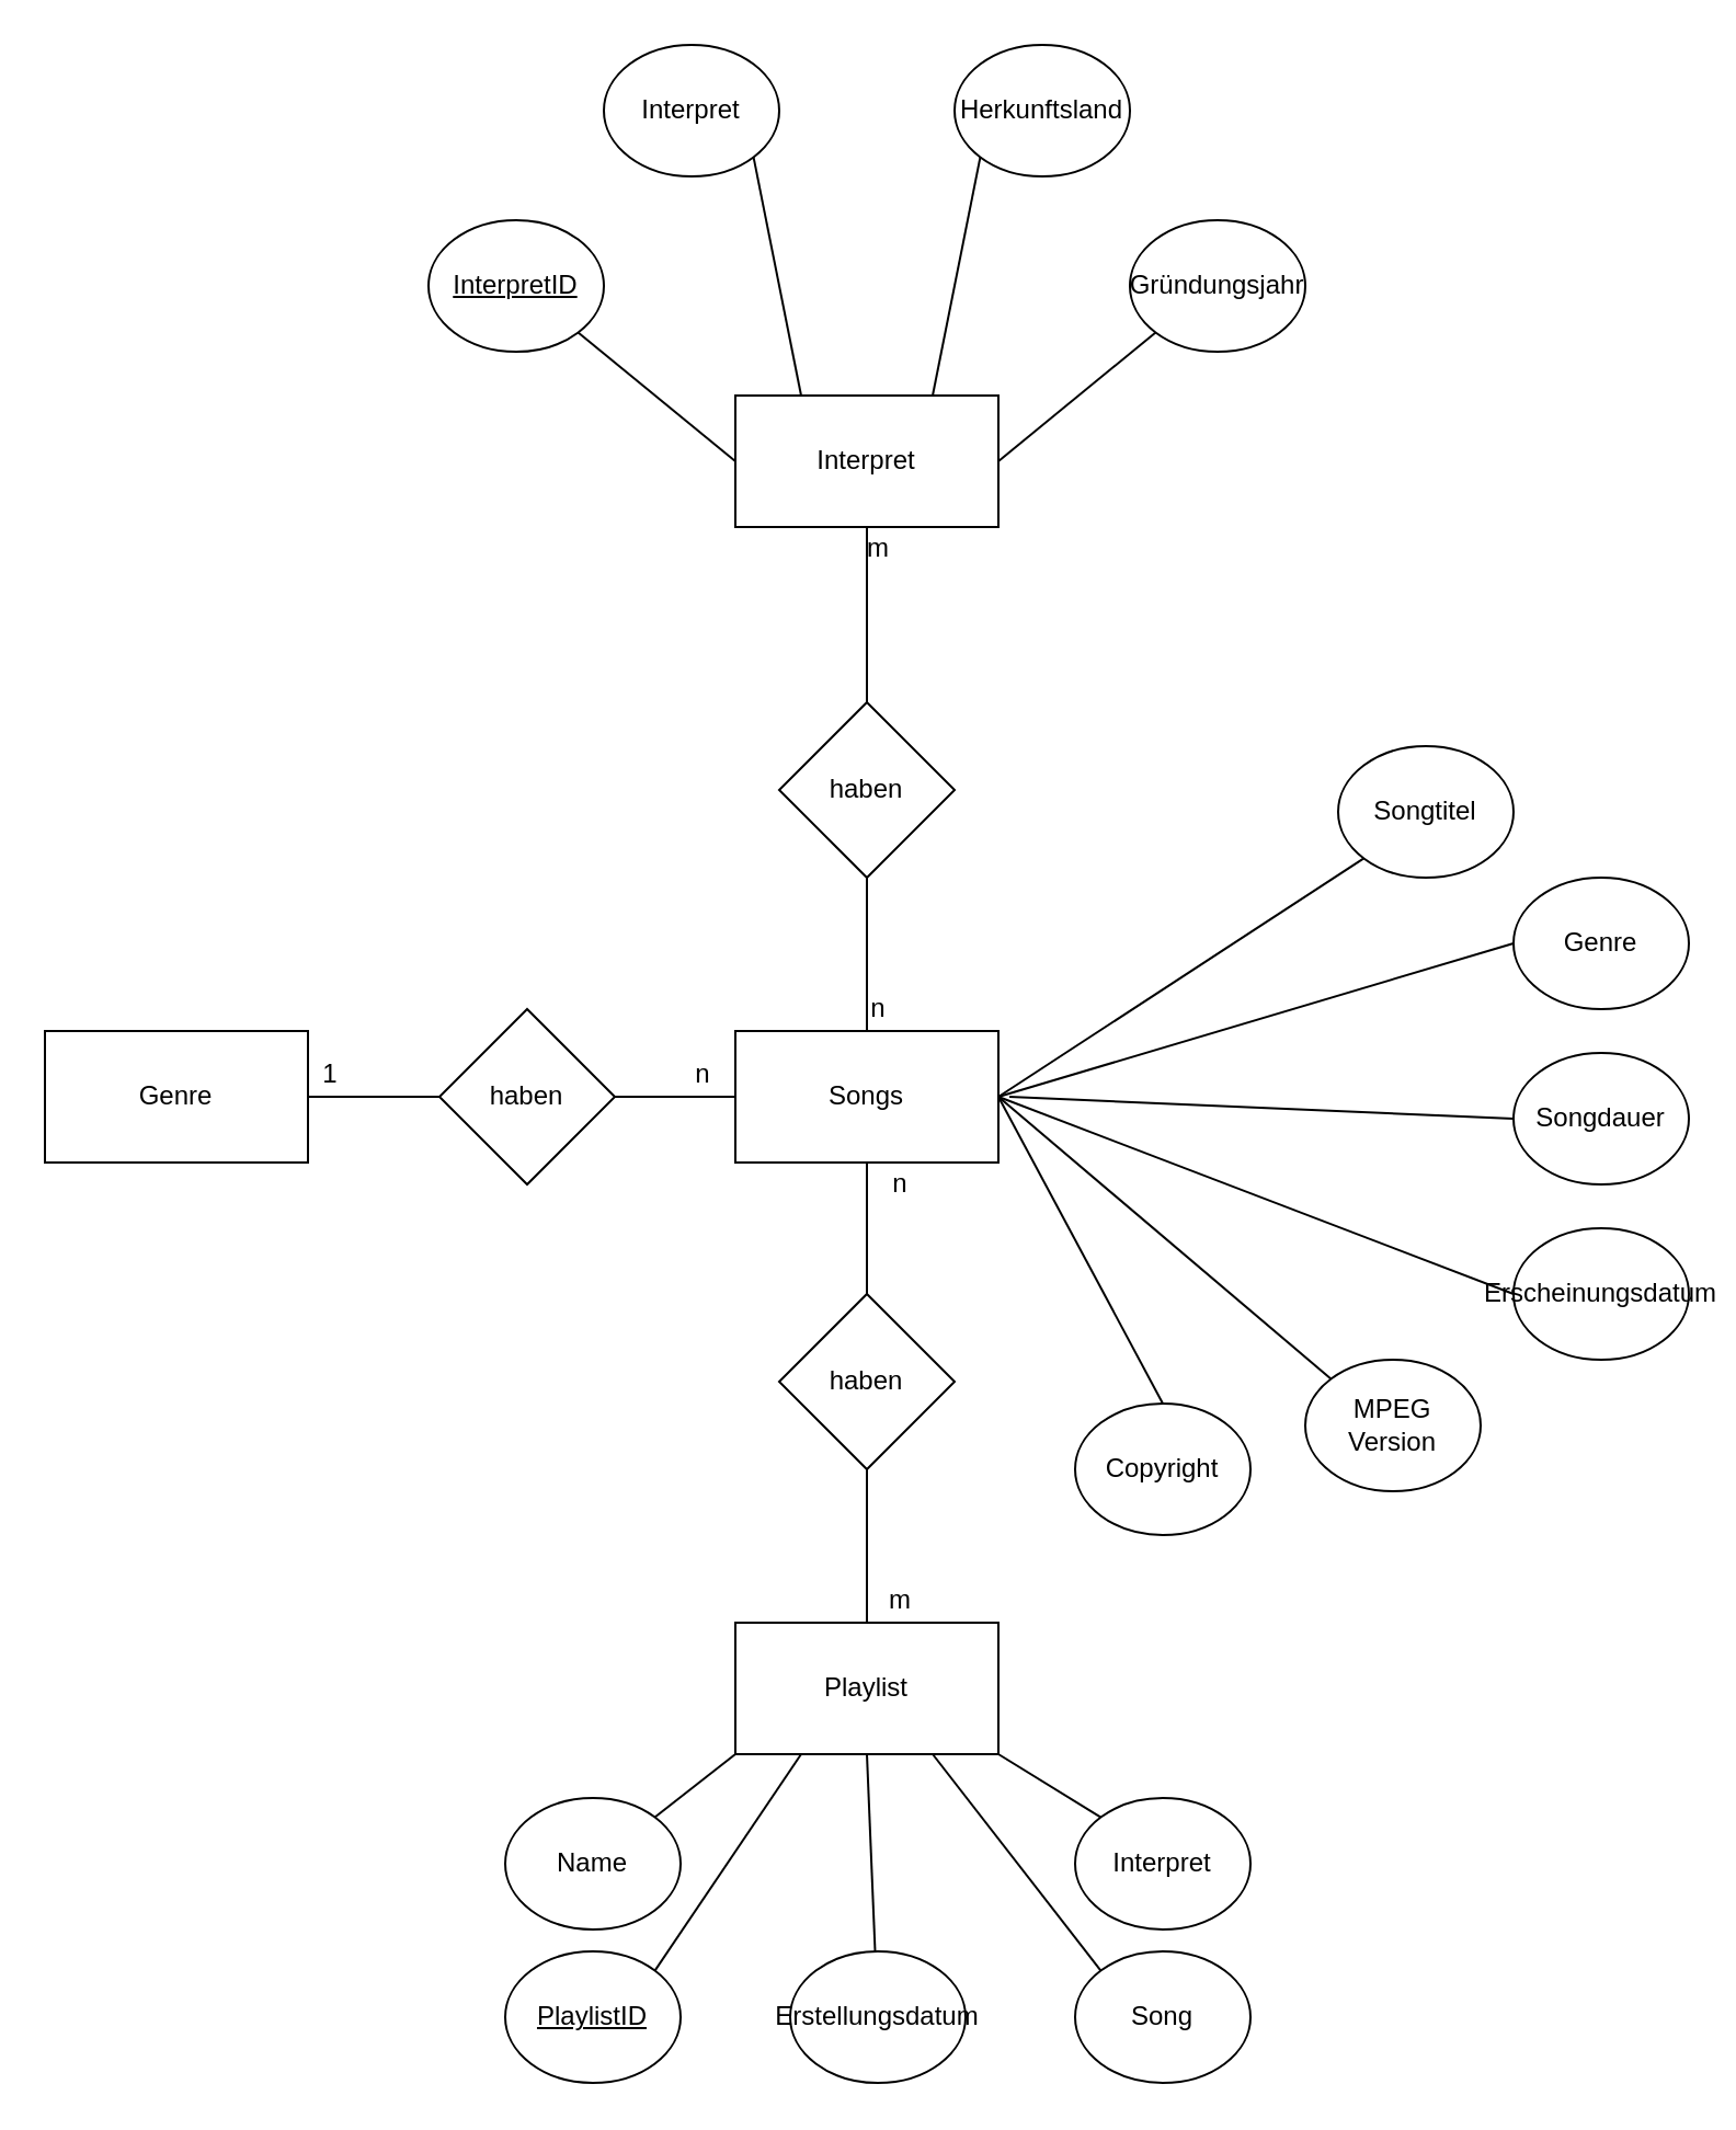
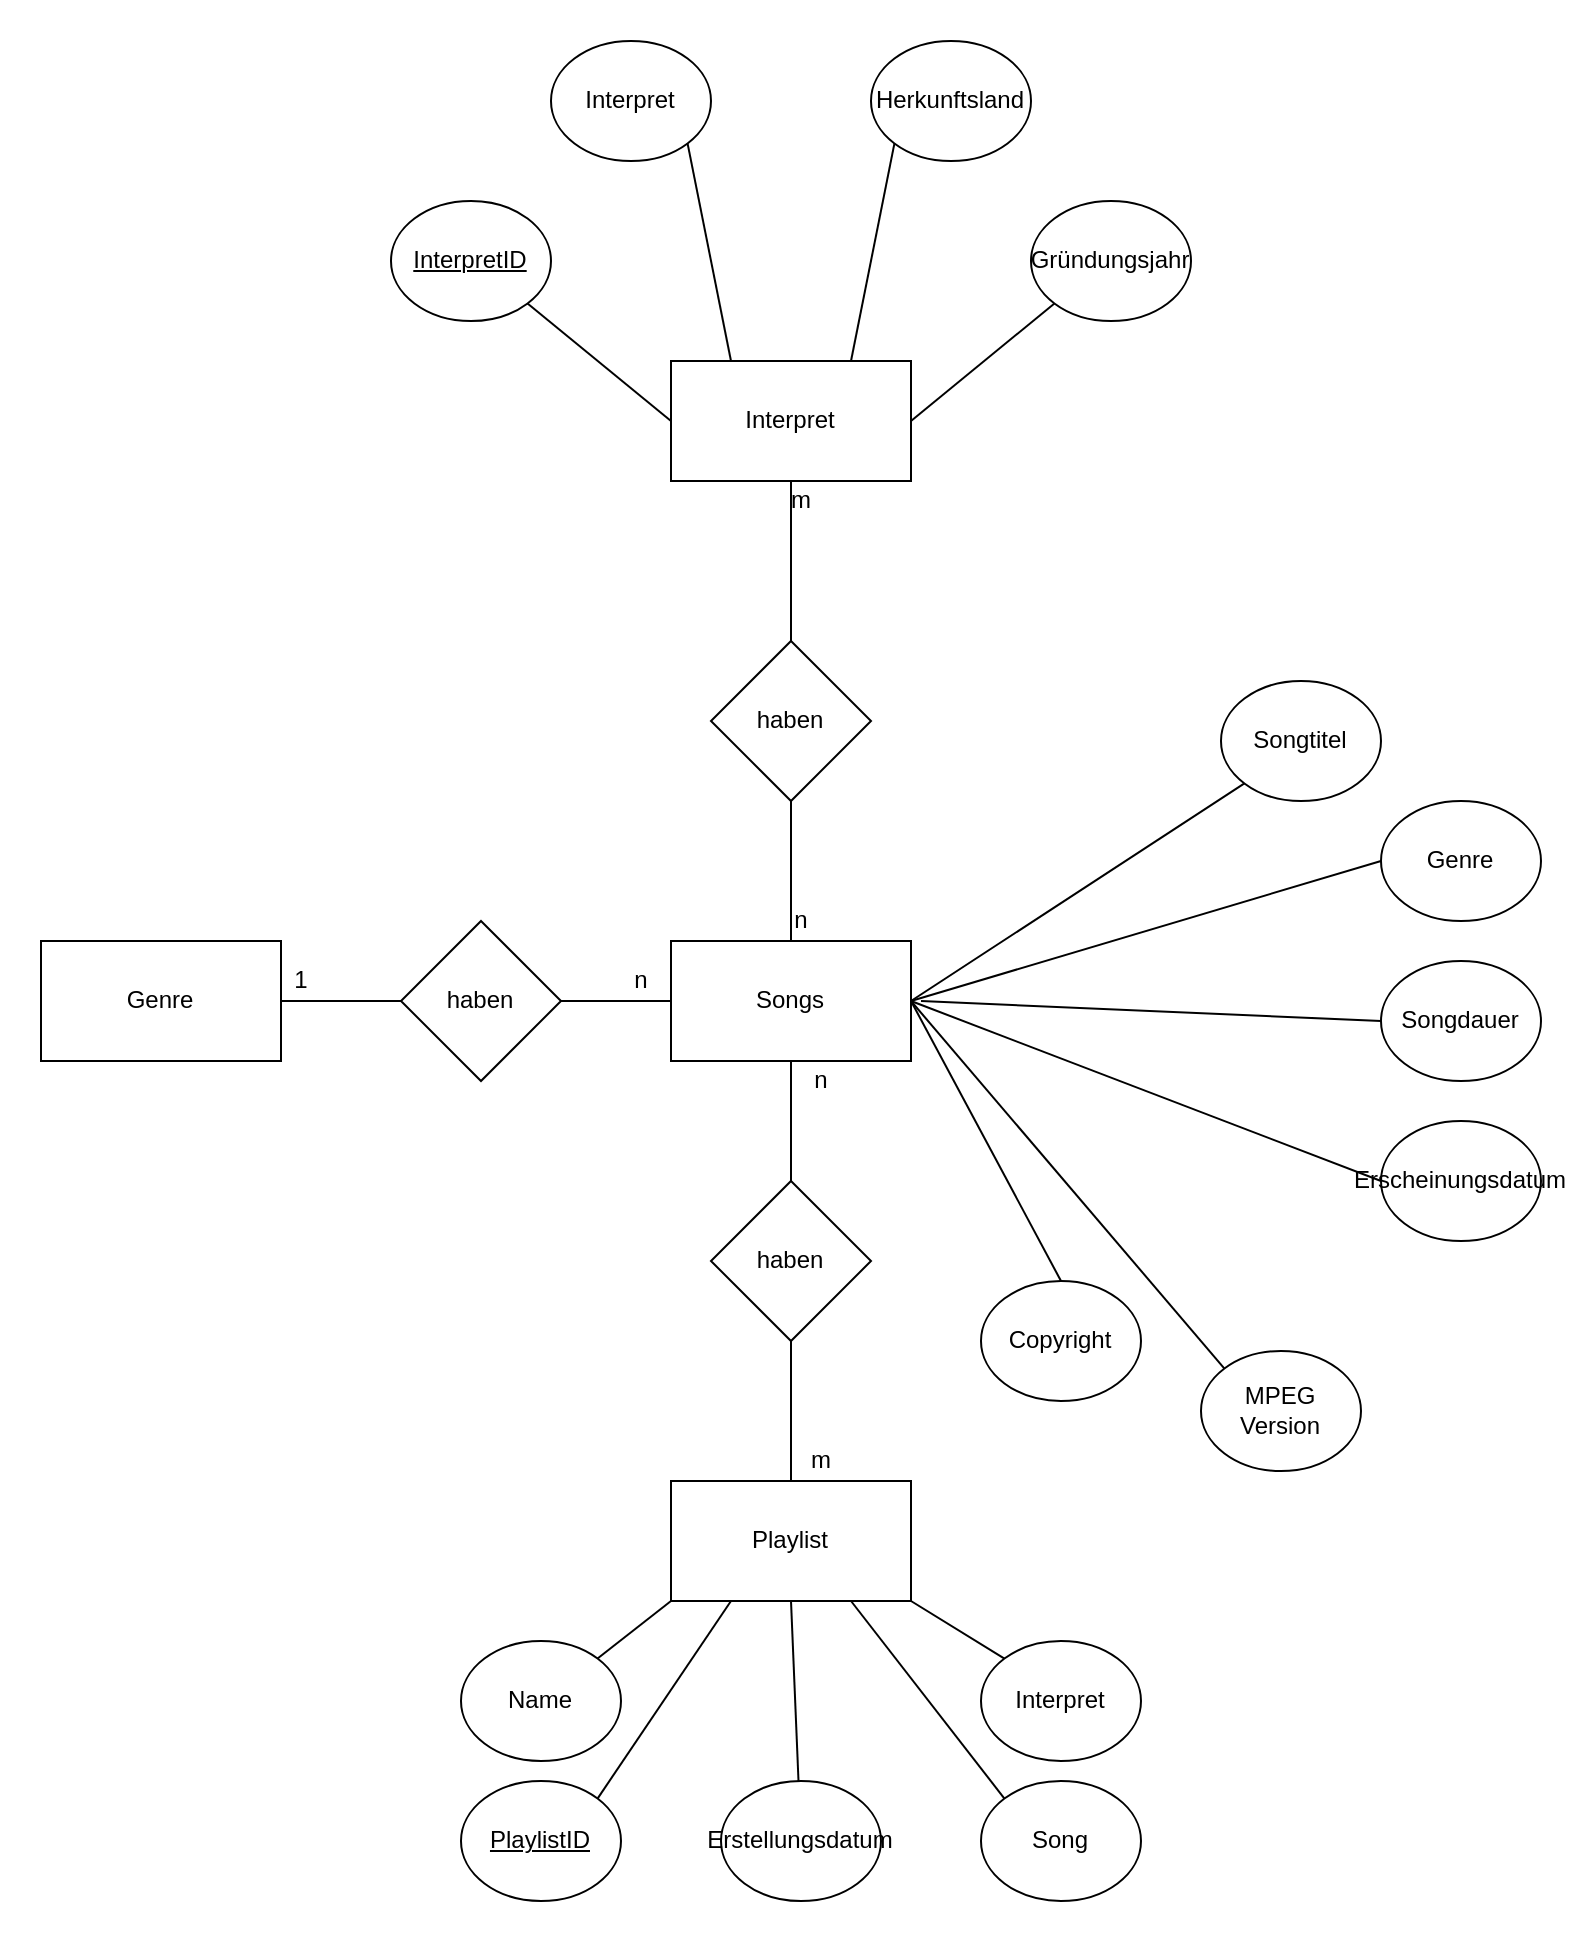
- <mxCell id="17" value="MPEG Version" style="ellipse;whiteSpace=wrap;html=1;" vertex="1" parent="1"><mxGeometry x="595" y="620" width="80" height="60" as="geometry" /></mxCell>
+ <mxCell id="17" value="MPEG Version" style="ellipse;whiteSpace=wrap;html=1;" vertex="1" parent="1"><mxGeometry x="600" y="675" width="80" height="60" as="geometry" /></mxCell>
